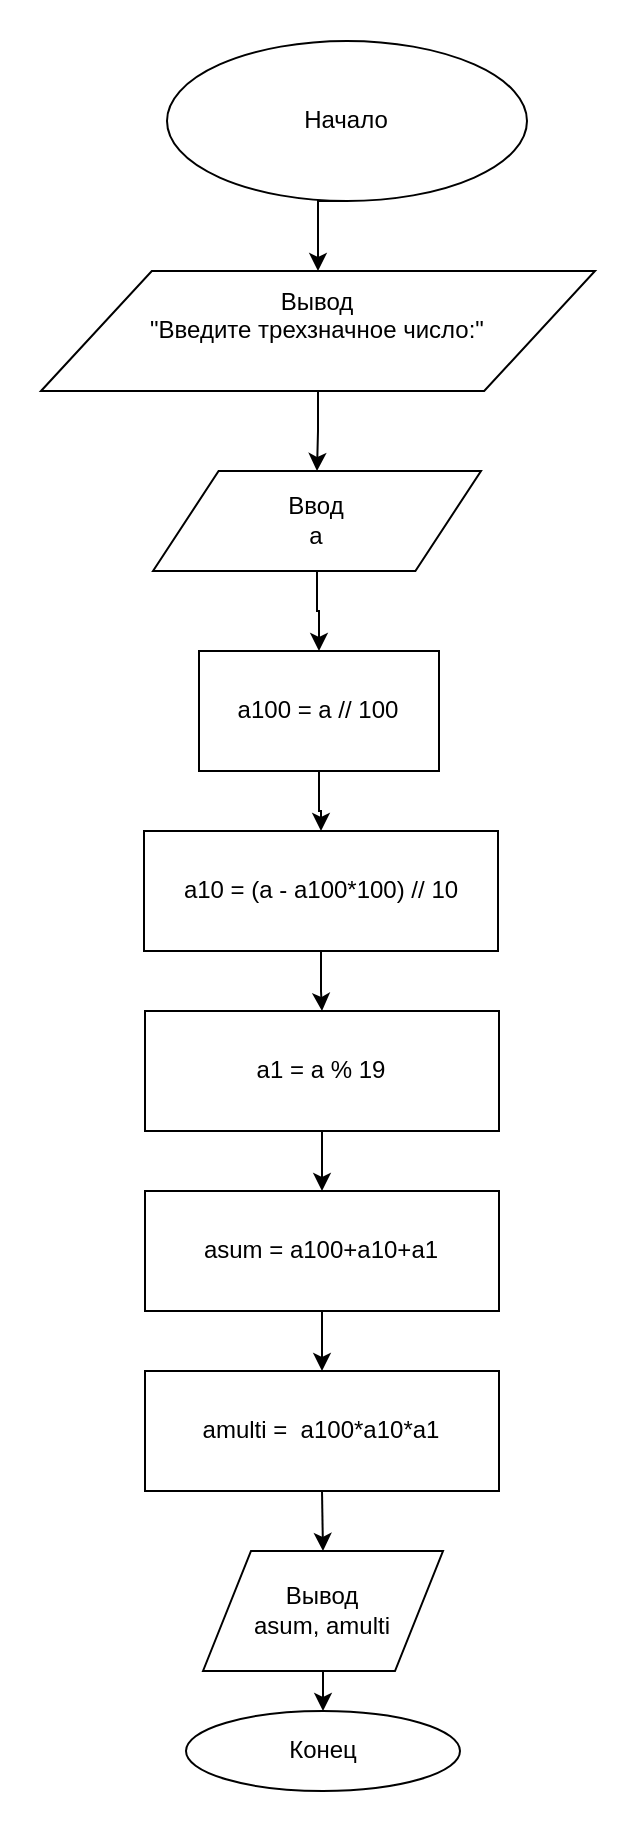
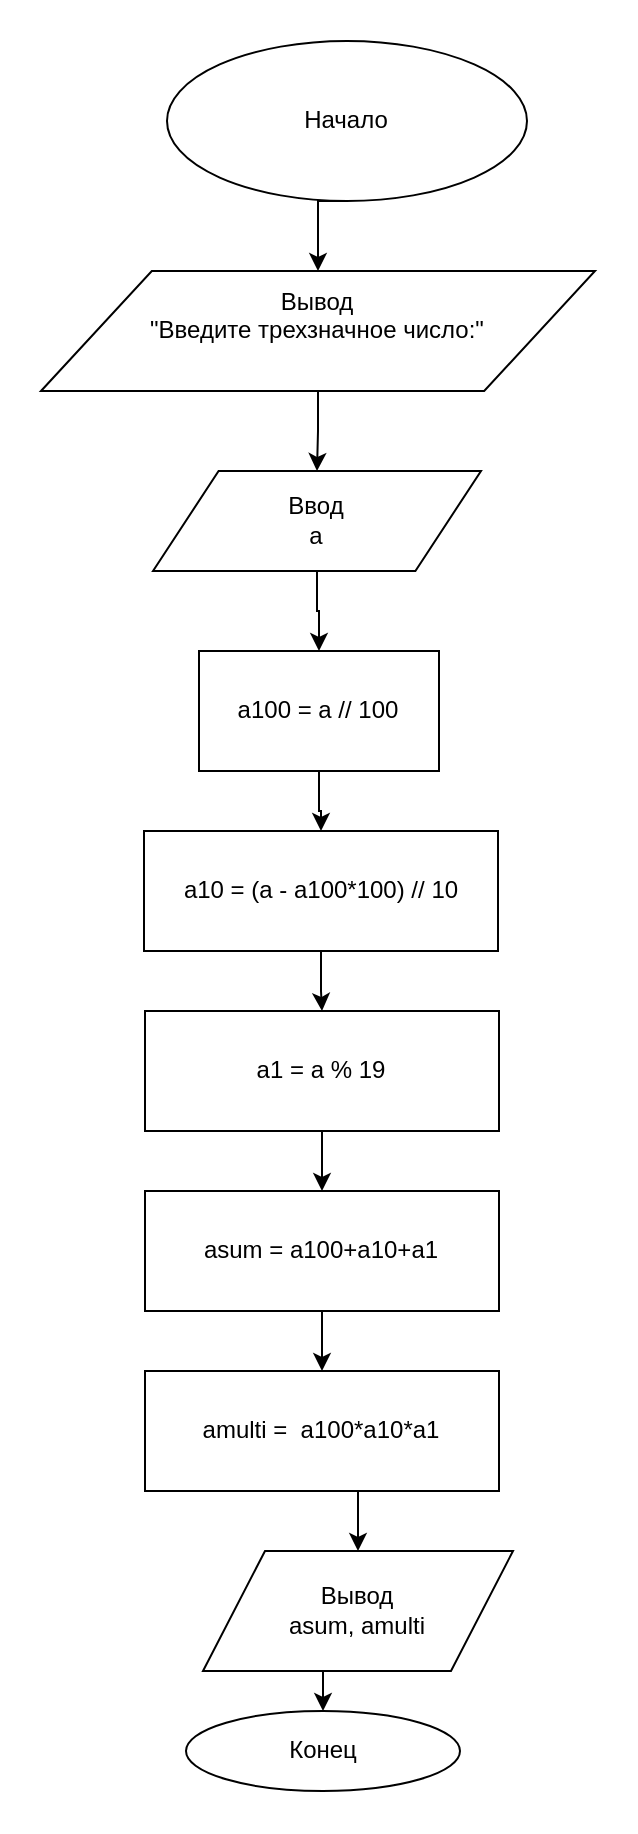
- <mxCell id="19" value="Вывод&lt;br&gt;asum, amulti&lt;br&gt;" style="shape=parallelogram;perimeter=parallelogramPerimeter;whiteSpace=wrap;html=1;" vertex="1" parent="1"><mxGeometry x="101" y="775" width="120" height="60" as="geometry" /></mxCell>
+ <mxCell id="19" value="Вывод&lt;br&gt;asum, amulti&lt;br&gt;" style="shape=parallelogram;perimeter=parallelogramPerimeter;whiteSpace=wrap;html=1;" vertex="1" parent="1"><mxGeometry x="101" y="775" width="155" height="60" as="geometry" /></mxCell>
